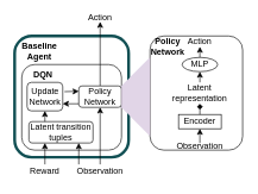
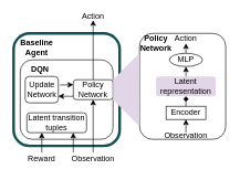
- <mxCell id="21" value="&lt;div&gt;Latent&lt;/div&gt;&lt;div&gt;representation&lt;br&gt;&lt;/div&gt;" style="rounded=1;whiteSpace=wrap;html=1;strokeColor=none;" vertex="1" parent="1"><mxGeometry x="235" y="115" width="90" height="30" as="geometry" /></mxCell>
+ <mxCell id="21" value="&lt;div&gt;Latent&lt;/div&gt;&lt;div&gt;representation&lt;br&gt;&lt;/div&gt;" style="rounded=1;whiteSpace=wrap;html=1;strokeColor=none;fillColor=#e1d5e7;" vertex="1" parent="1"><mxGeometry x="235" y="115" width="90" height="30" as="geometry" /></mxCell>
- <mxCell id="16" value="" style="endArrow=classic;html=1;rounded=0;exitX=0.25;exitY=0;exitDx=0;exitDy=0;entryX=0.5;entryY=1;entryDx=0;entryDy=0;" edge="1" parent="1" source="12" target="14"><mxGeometry width="50" height="50" relative="1" as="geometry"><mxPoint x="230" y="260" as="sourcePoint" /><mxPoint x="280" y="210" as="targetPoint" /></mxGeometry></mxCell>
